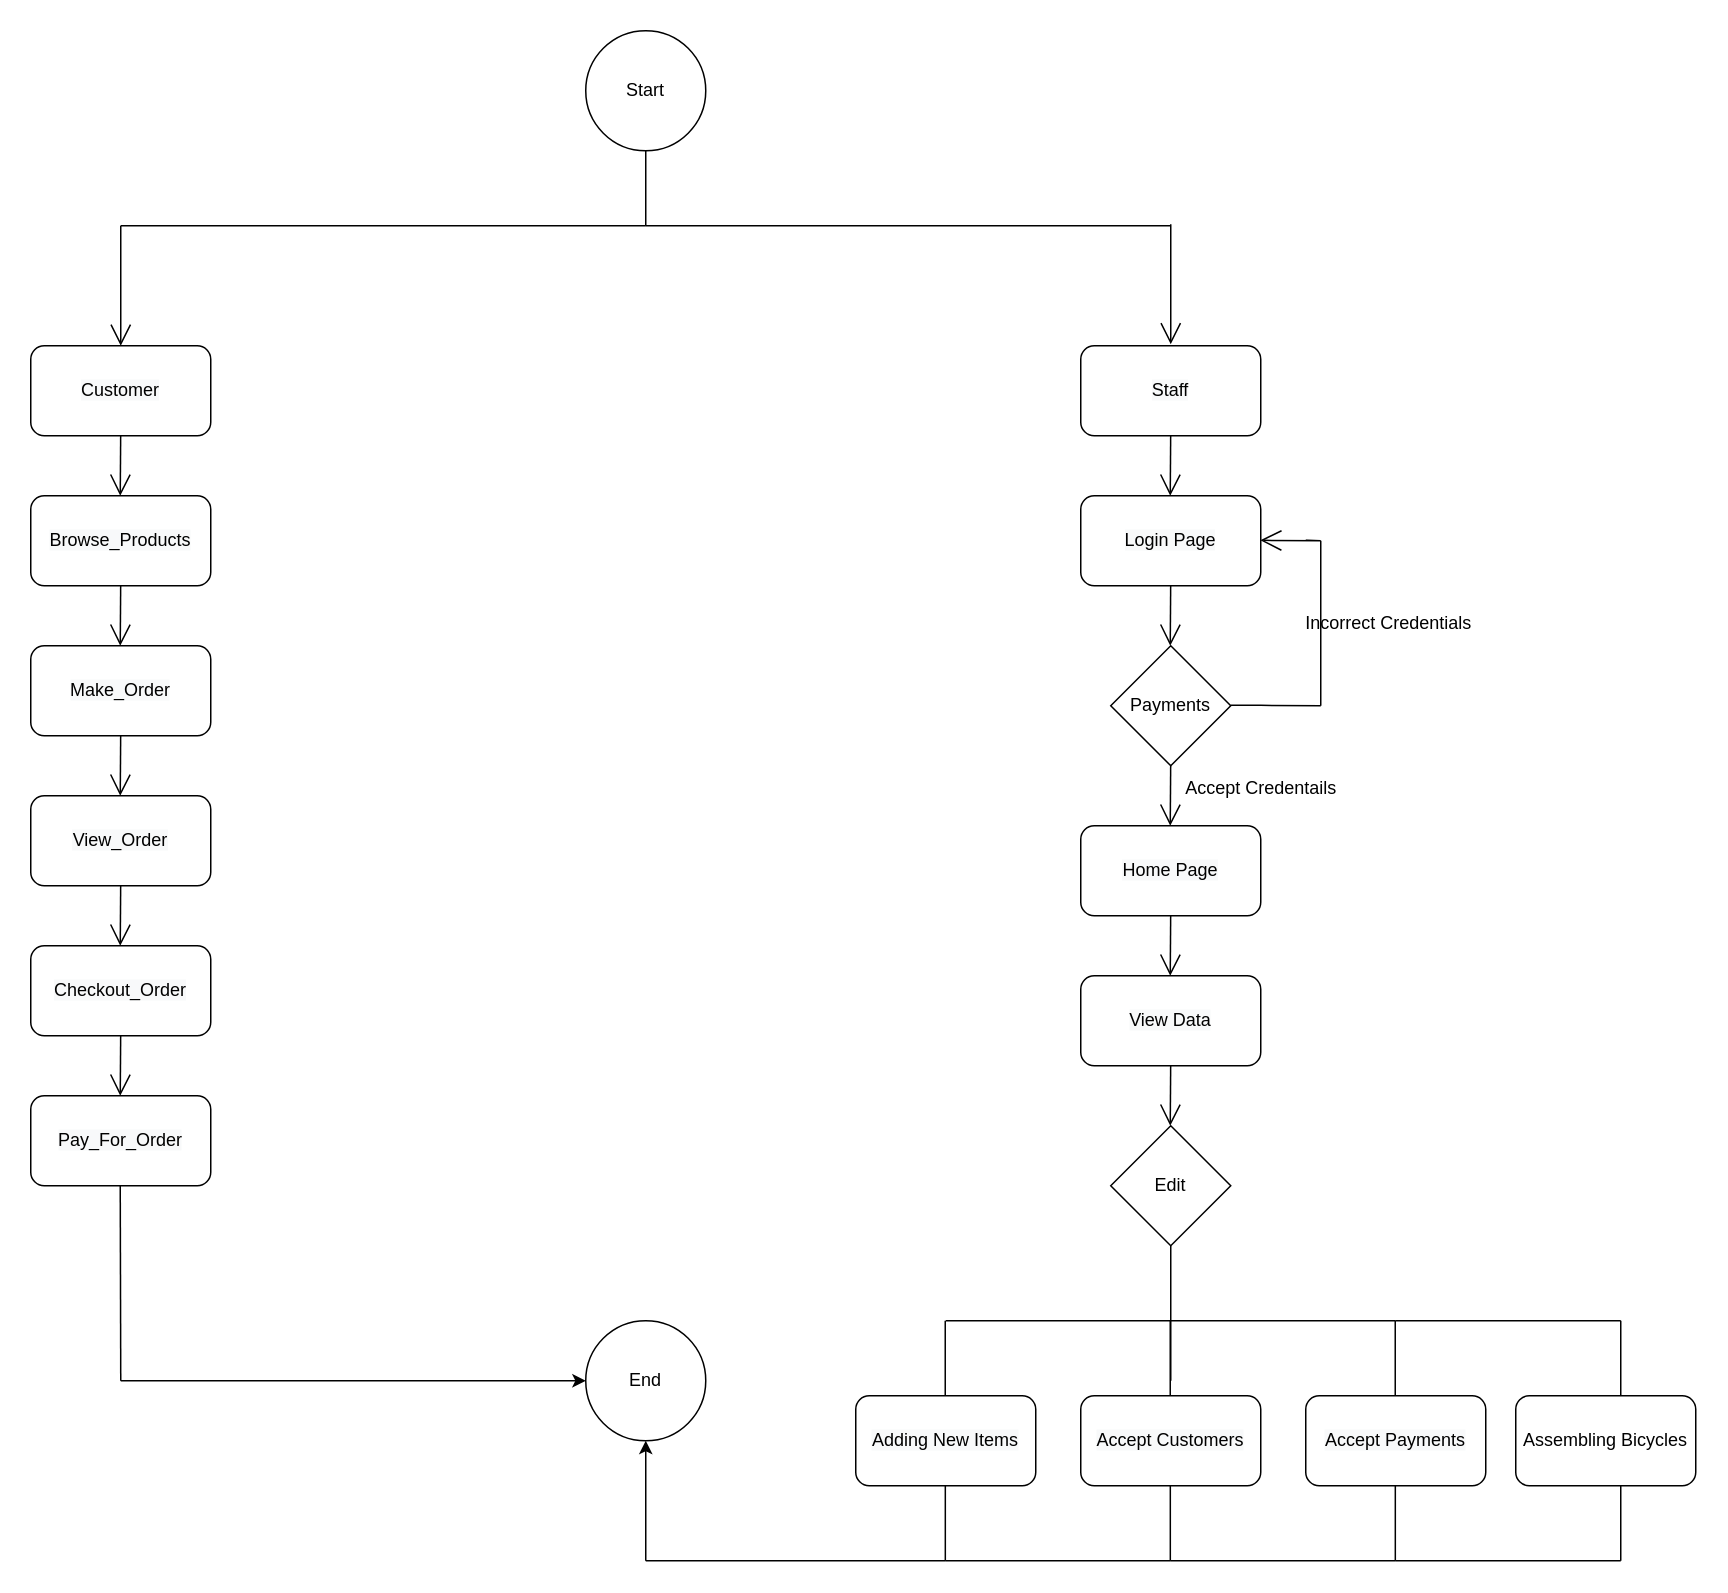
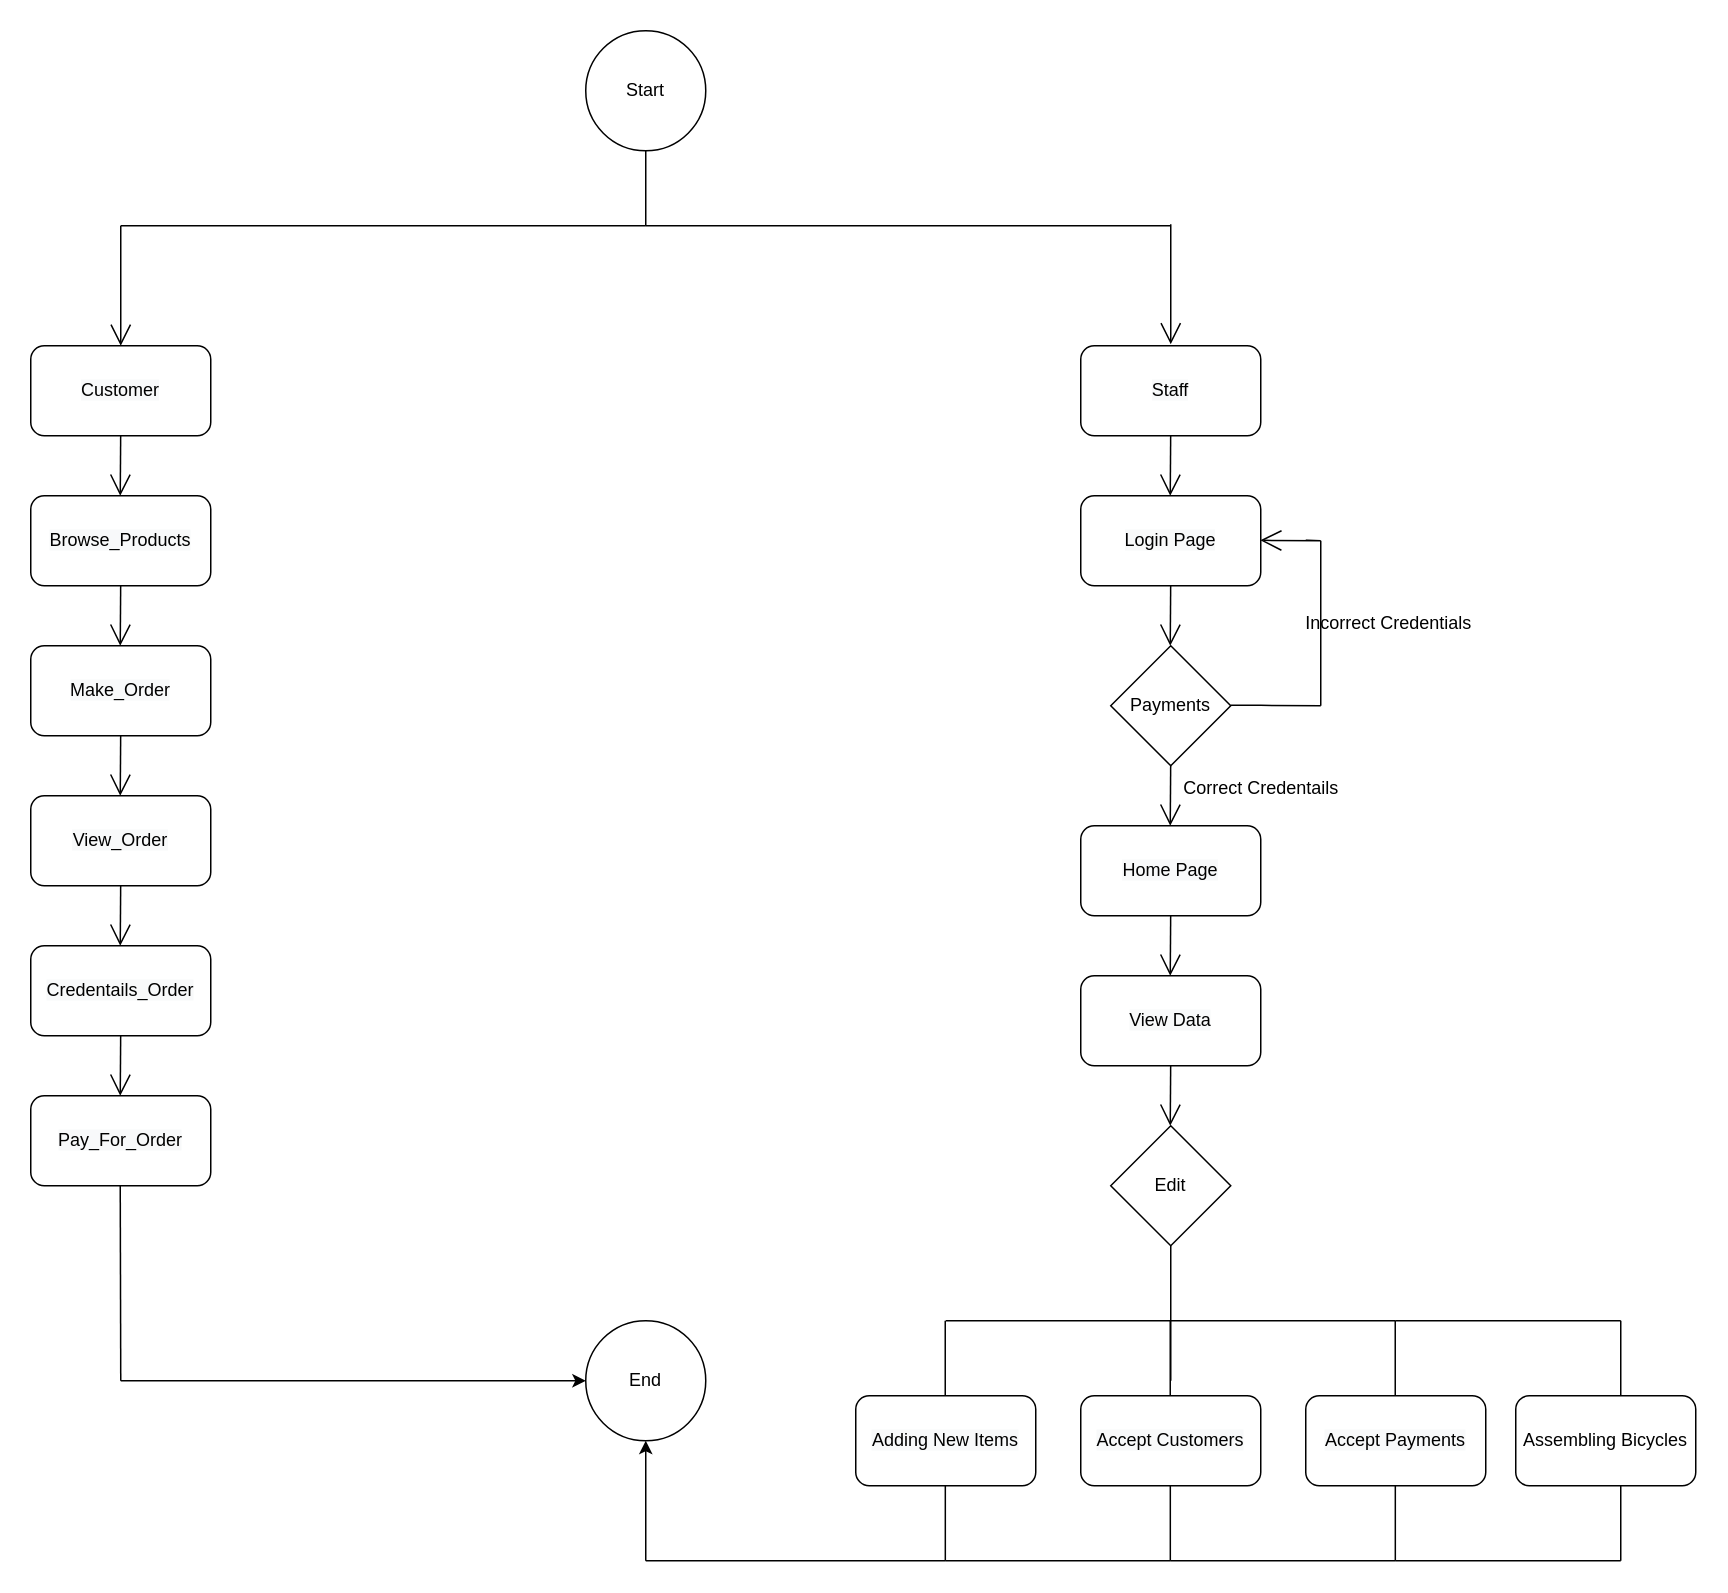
- <mxCell id="45" value="Accept Credentails" style="text;html=1;align=center;verticalAlign=middle;resizable=0;points=[];autosize=1;strokeColor=none;fillColor=none;" vertex="1" parent="1"><mxGeometry x="750" y="510" width="180" height="30" as="geometry" /></mxCell>
+ <mxCell id="45" value="Correct Credentails" style="text;html=1;align=center;verticalAlign=middle;resizable=0;points=[];autosize=1;strokeColor=none;fillColor=none;" vertex="1" parent="1"><mxGeometry x="750" y="510" width="180" height="30" as="geometry" /></mxCell>
- <mxCell id="20" value="&lt;span style=&quot;caret-color: rgb(0, 0, 0); color: rgb(0, 0, 0); font-family: Helvetica; font-size: 12px; font-style: normal; font-variant-caps: normal; font-weight: normal; letter-spacing: normal; text-align: center; text-indent: 0px; text-transform: none; word-spacing: 0px; -webkit-text-stroke-width: 0px; background-color: rgb(248, 249, 250); text-decoration: none; float: none; display: inline !important;&quot;&gt;Checkout_Order&lt;/span&gt;" style="rounded=1;whiteSpace=wrap;html=1;" vertex="1" parent="1"><mxGeometry x="20" y="630" width="120" height="60" as="geometry" /></mxCell>
+ <mxCell id="20" value="&lt;span style=&quot;caret-color: rgb(0, 0, 0); color: rgb(0, 0, 0); font-family: Helvetica; font-size: 12px; font-style: normal; font-variant-caps: normal; font-weight: normal; letter-spacing: normal; text-align: center; text-indent: 0px; text-transform: none; word-spacing: 0px; -webkit-text-stroke-width: 0px; background-color: rgb(248, 249, 250); text-decoration: none; float: none; display: inline !important;&quot;&gt;Credentails_Order&lt;/span&gt;" style="rounded=1;whiteSpace=wrap;html=1;" vertex="1" parent="1"><mxGeometry x="20" y="630" width="120" height="60" as="geometry" /></mxCell>
